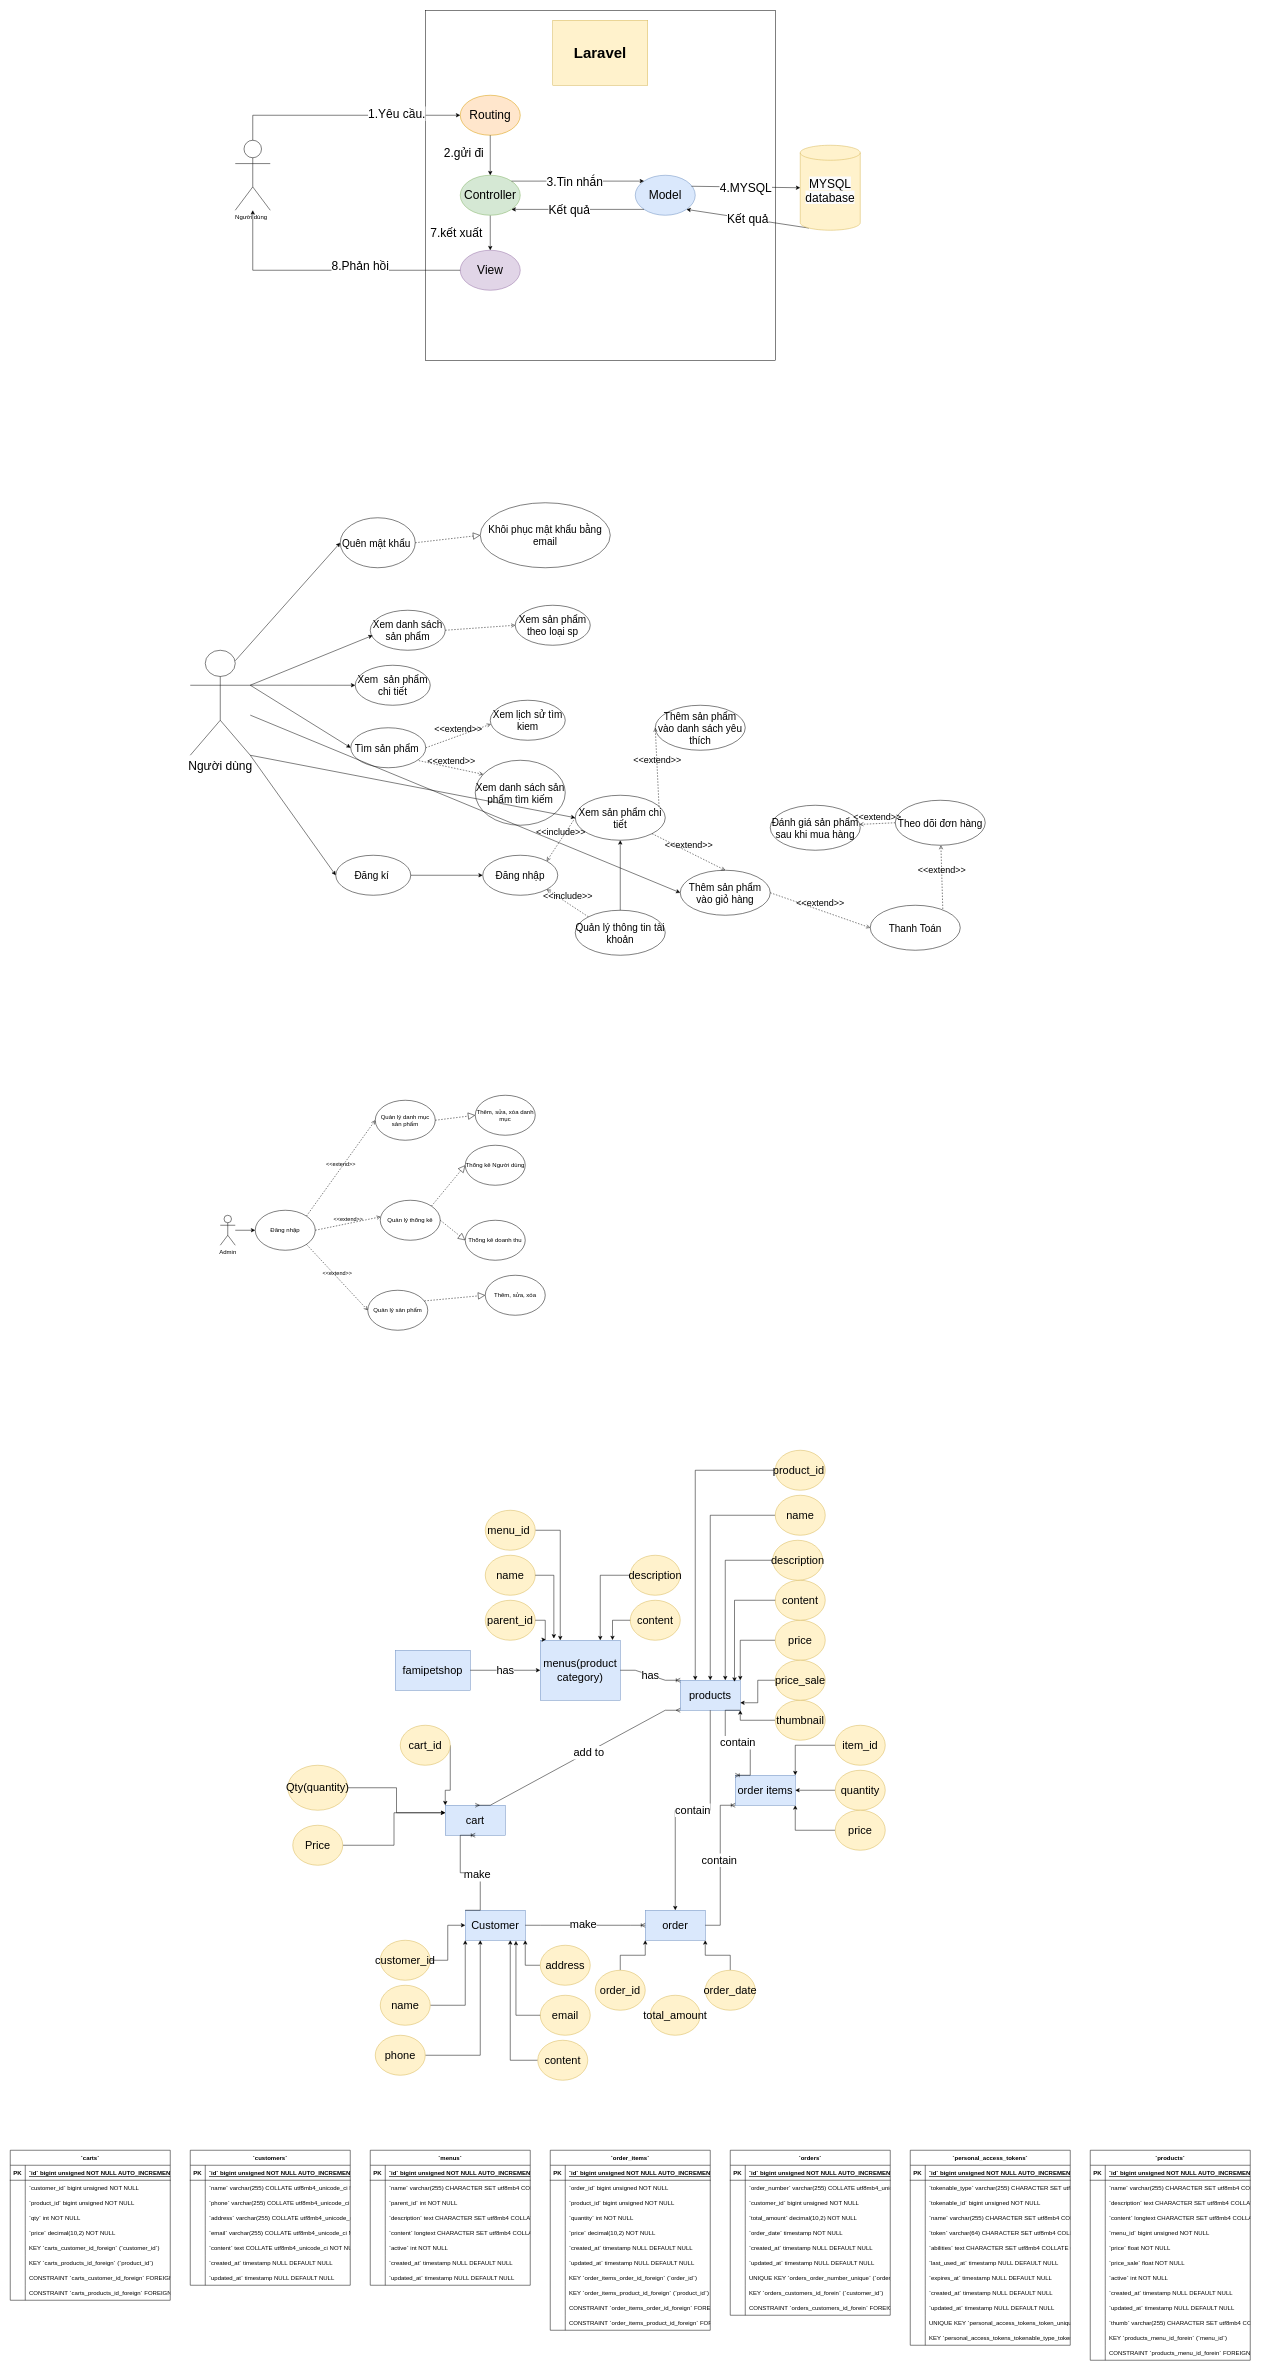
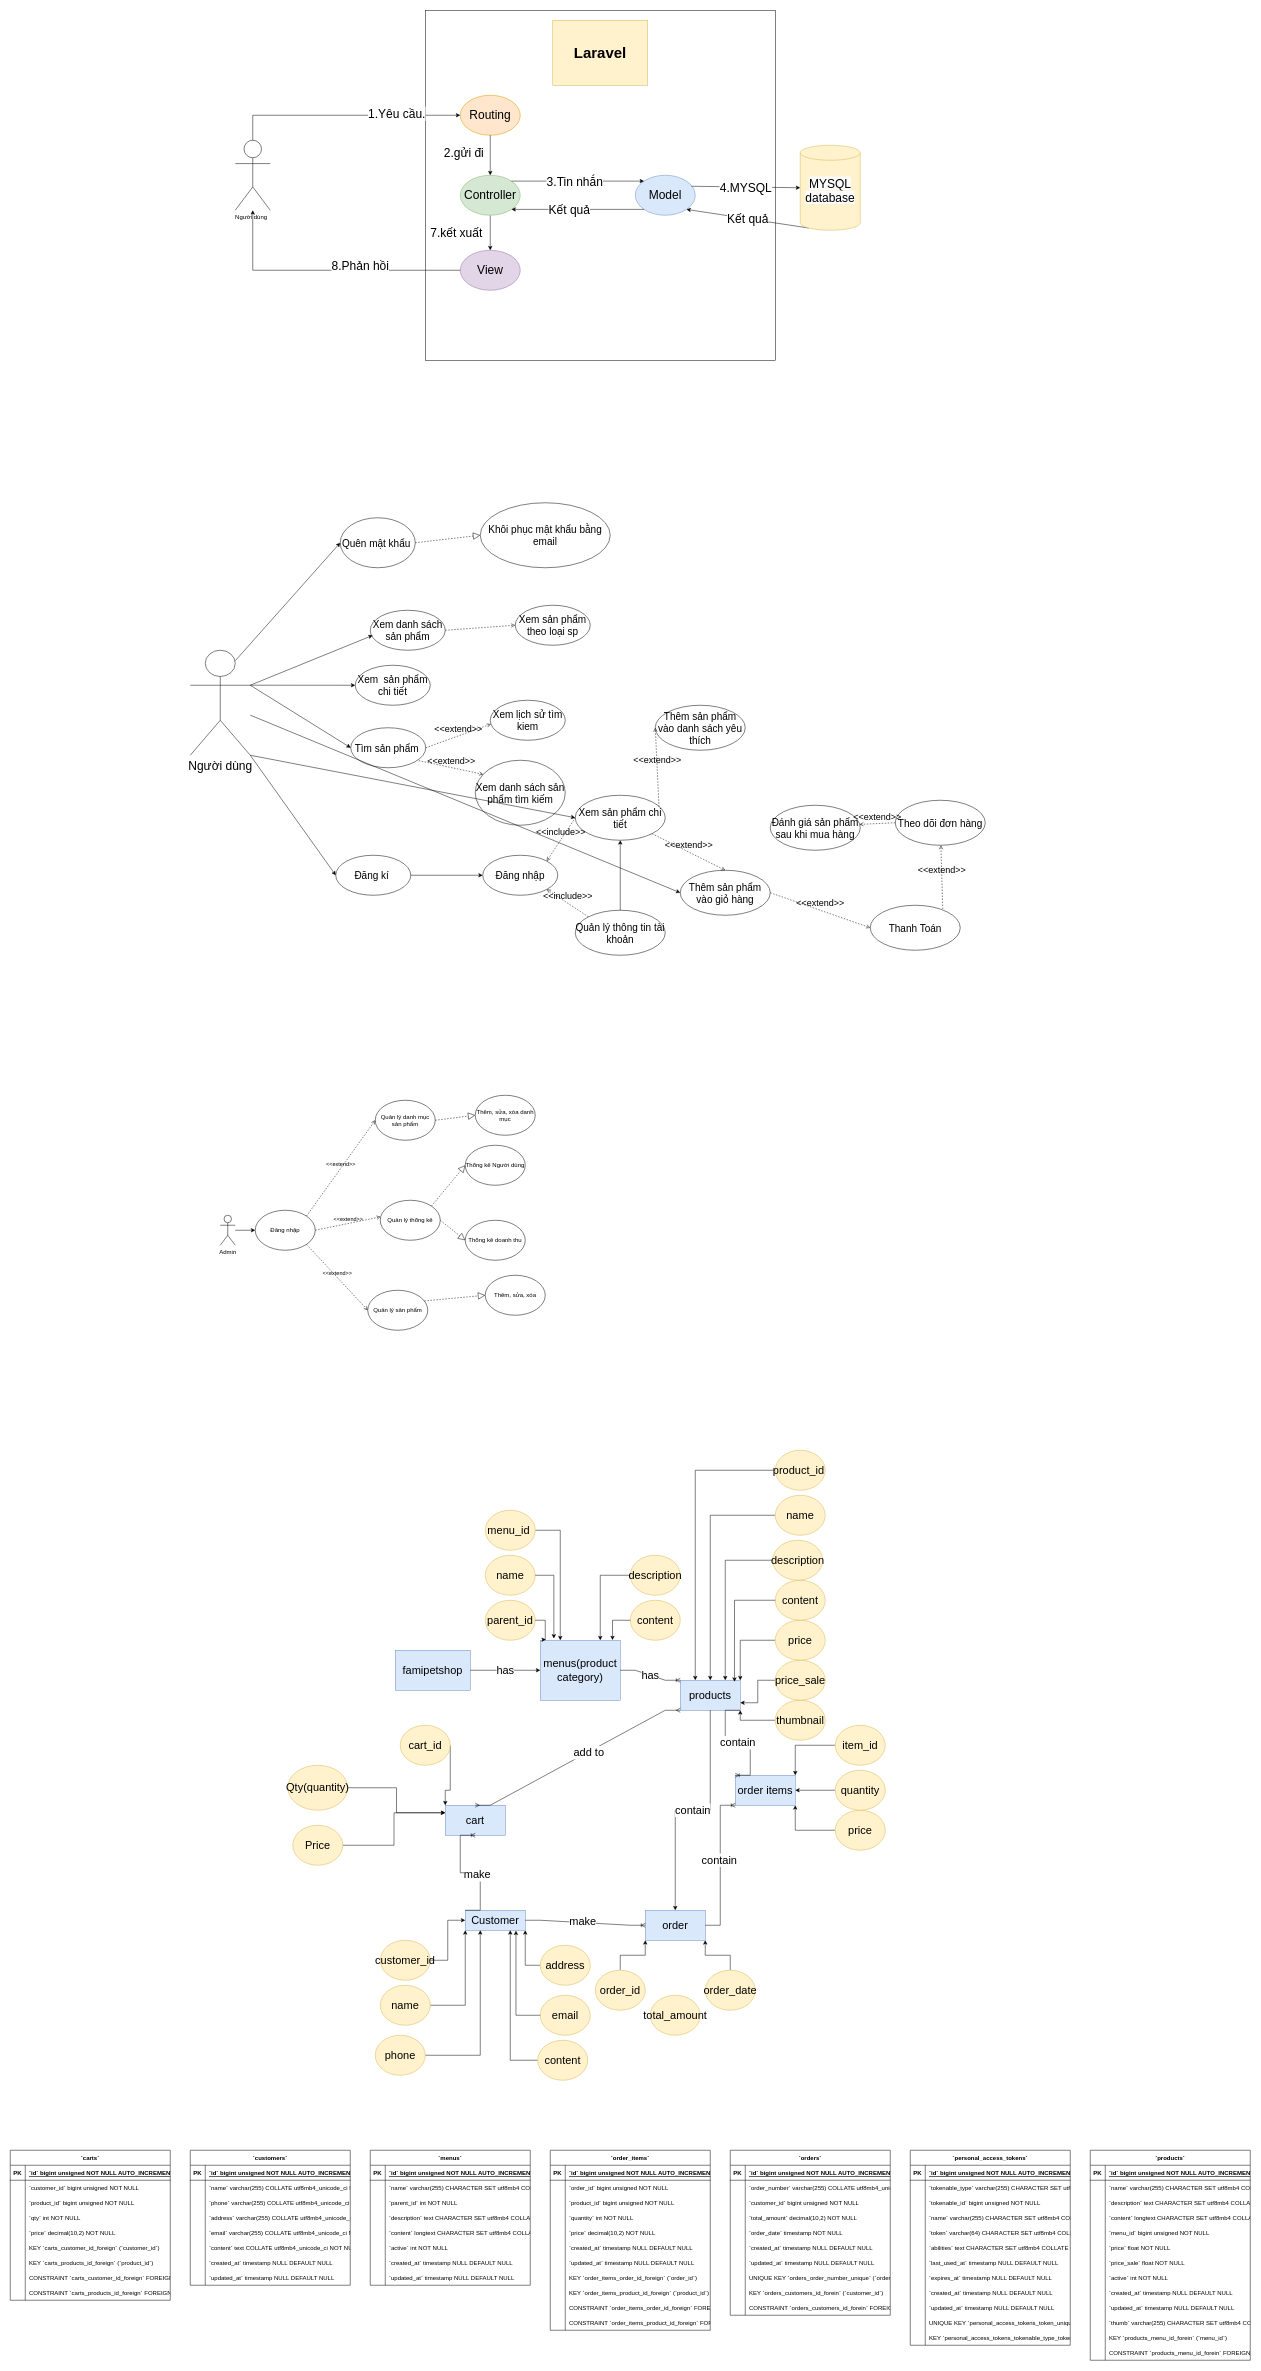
- <mxCell id="85" value="Customer" style="rounded=0;whiteSpace=wrap;html=1;fontSize=22;fillColor=#dae8fc;strokeColor=#6c8ebf;" parent="84" vertex="1"><mxGeometry x="380" y="920" width="120" height="60" as="geometry" /></mxCell>
+ <mxCell id="85" value="Customer" style="rounded=0;whiteSpace=wrap;html=1;fontSize=22;fillColor=#dae8fc;strokeColor=#6c8ebf;" parent="84" vertex="1"><mxGeometry x="380" y="920" width="120" height="40" as="geometry" /></mxCell>
